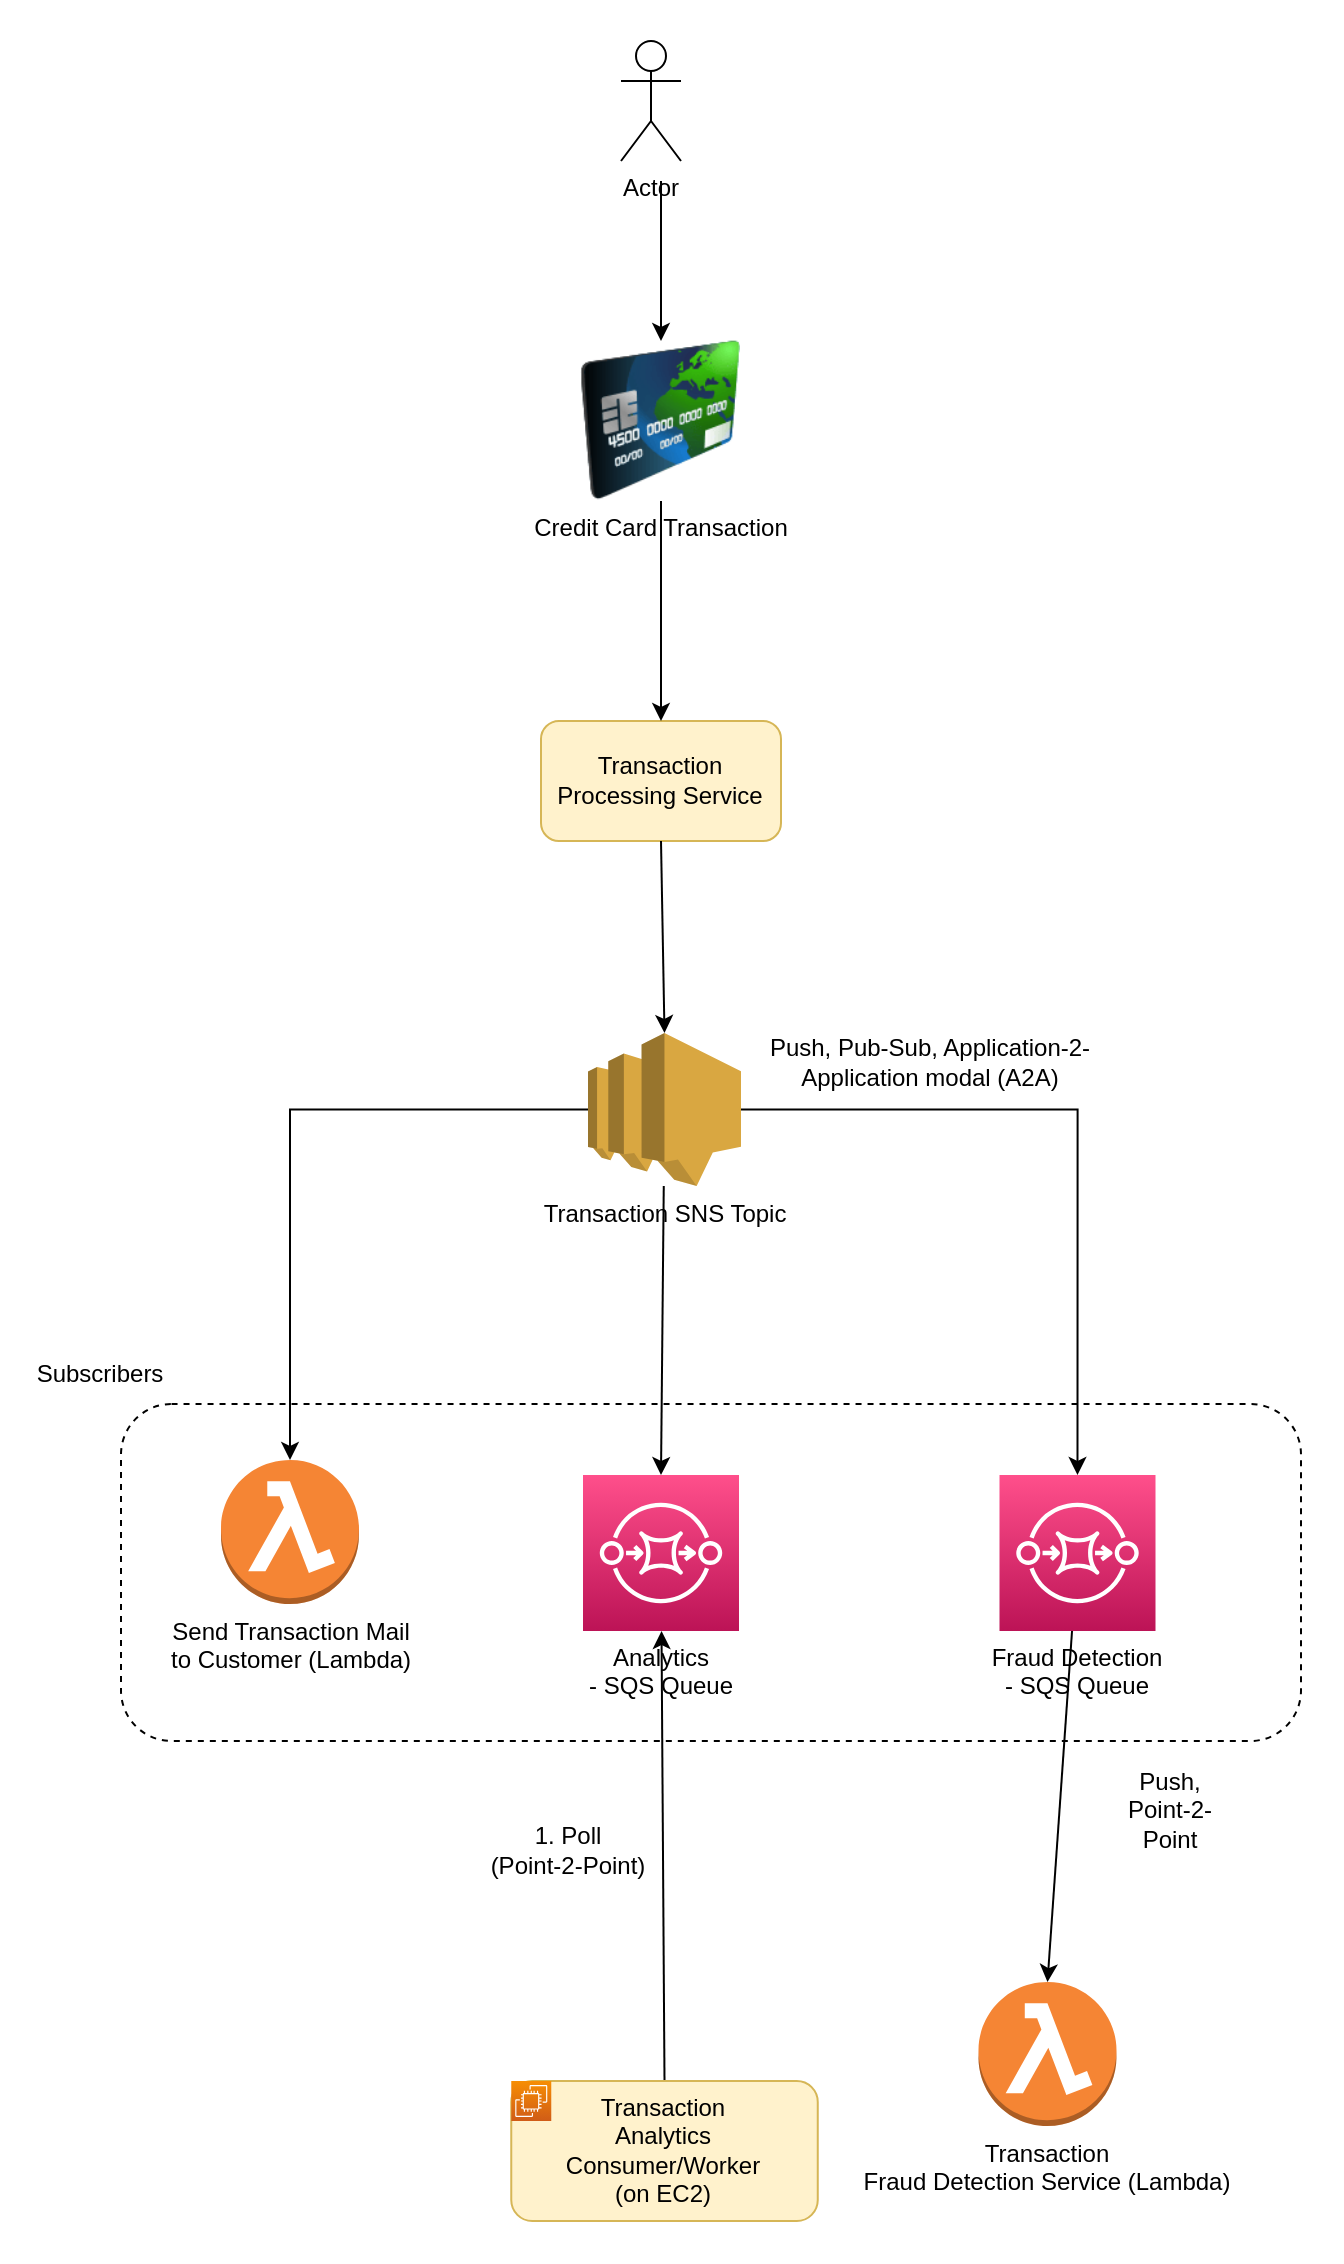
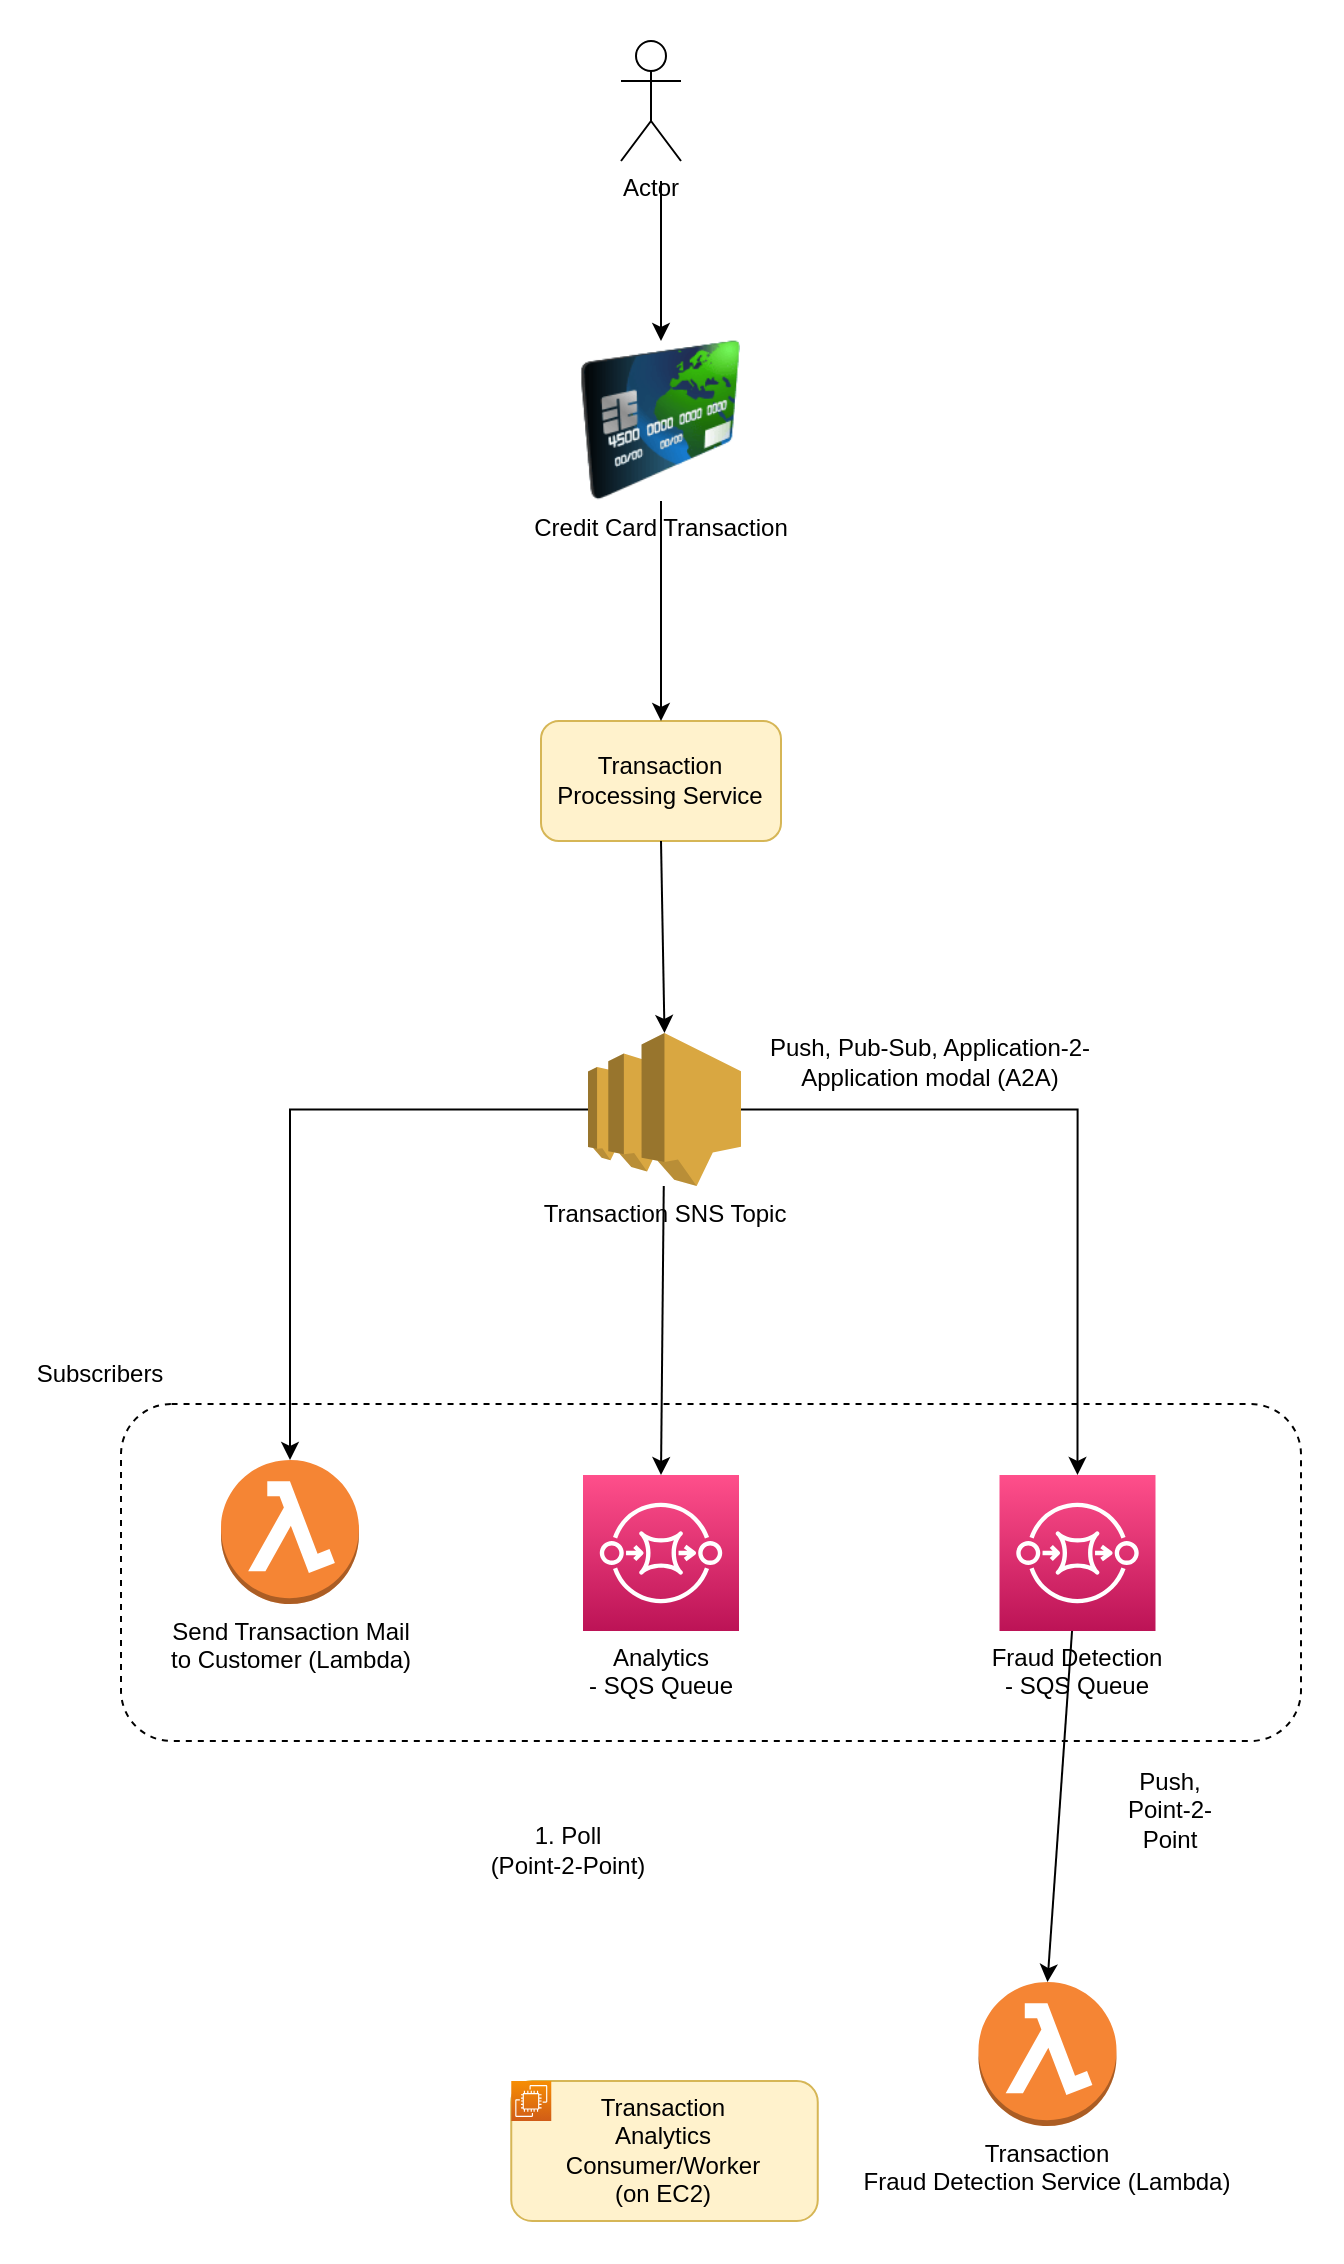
- <mxCell id="14" value="" style="endArrow=classic;html=1;rounded=0;exitX=0.5;exitY=0;exitDx=0;exitDy=0;" parent="1" source="21" target="23" edge="1"><mxGeometry width="50" height="50" relative="1" as="geometry"><mxPoint x="331.75" y="1020" as="sourcePoint" /><mxPoint x="331.75" y="822.5" as="targetPoint" /></mxGeometry></mxCell>
